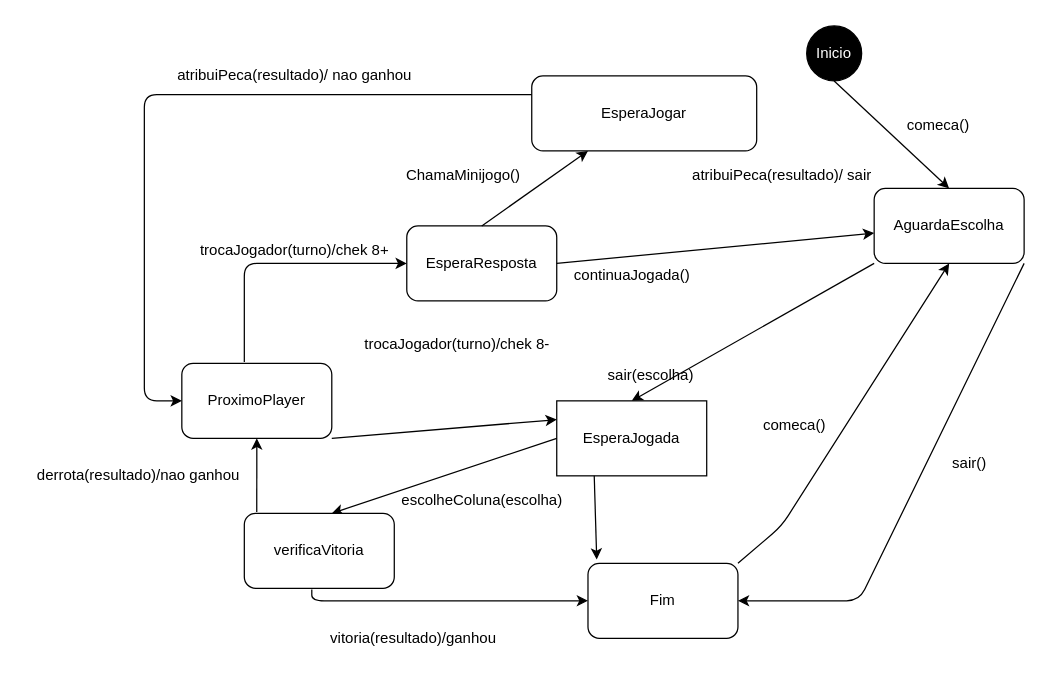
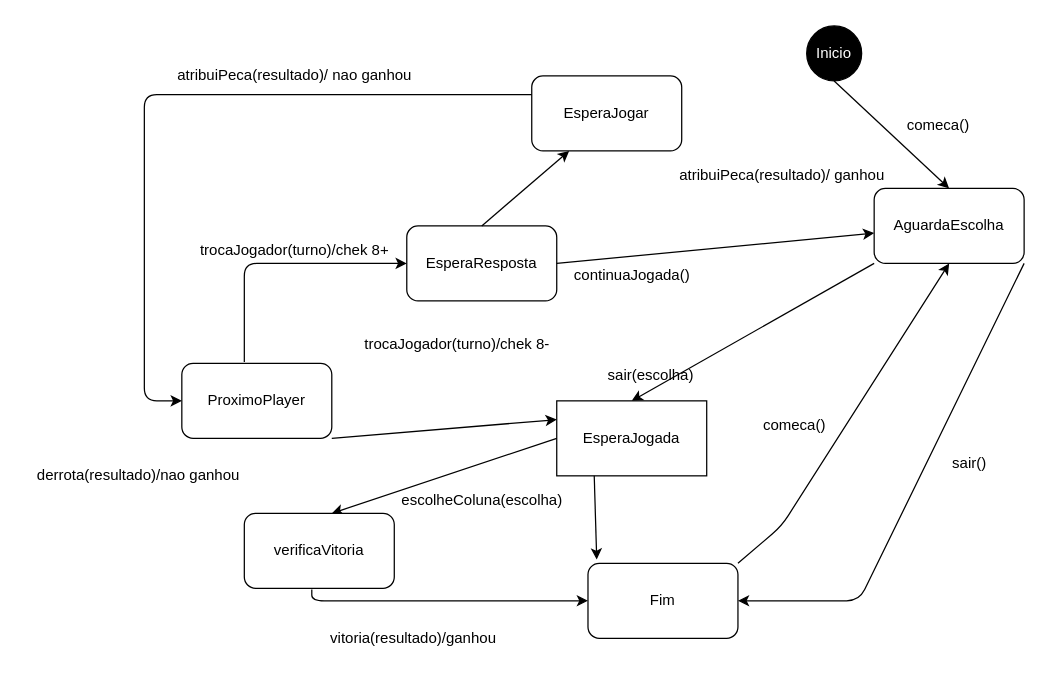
- <mxCell id="19" value="EsperaJogar" style="rounded=1;whiteSpace=wrap;html=1;" vertex="1" parent="1"><mxGeometry x="425" y="60" width="180" height="60" as="geometry" /></mxCell>
+ <mxCell id="19" value="EsperaJogar" style="rounded=1;whiteSpace=wrap;html=1;" vertex="1" parent="1"><mxGeometry x="425" y="60" width="120" height="60" as="geometry" /></mxCell>
- <mxCell id="18" value="ChamaMinijogo()" style="text;html=1;align=center;verticalAlign=middle;resizable=0;points=[];autosize=1;strokeColor=none;" vertex="1" parent="1"><mxGeometry x="315" y="130" width="110" height="20" as="geometry" /></mxCell>
- <mxCell id="31" value="atribuiPeca(resultado)/ sair" style="text;html=1;align=center;verticalAlign=middle;resizable=0;points=[];autosize=1;strokeColor=none;" vertex="1" parent="1"><mxGeometry x="535" y="130" width="180" height="20" as="geometry" /></mxCell>
+ <mxCell id="31" value="atribuiPeca(resultado)/ ganhou" style="text;html=1;align=center;verticalAlign=middle;resizable=0;points=[];autosize=1;strokeColor=none;" vertex="1" parent="1"><mxGeometry x="535" y="130" width="180" height="20" as="geometry" /></mxCell>
- <mxCell id="24" value="" style="endArrow=classic;html=1;entryX=0.5;entryY=1;entryDx=0;entryDy=0;exitX=0.083;exitY=-0.017;exitDx=0;exitDy=0;exitPerimeter=0;" edge="1" parent="1" source="21" target="23"><mxGeometry width="50" height="50" relative="1" as="geometry"><mxPoint x="105" y="440" as="sourcePoint" /><mxPoint x="155" y="390" as="targetPoint" /></mxGeometry></mxCell>
